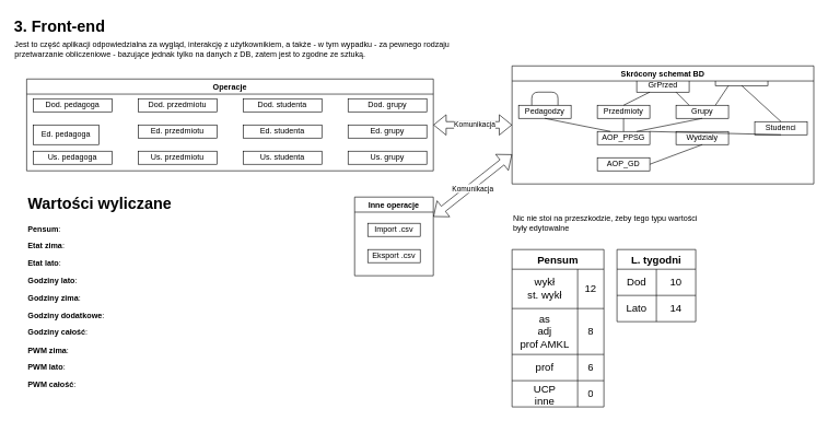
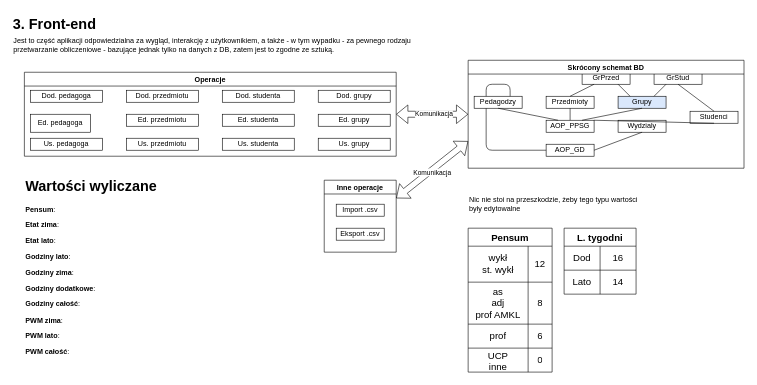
- <mxCell id="13" value="GrStud" style="rounded=0;whiteSpace=wrap;html=1;" vertex="1" parent="1"><mxGeometry x="1090" y="110" width="80" height="20" as="geometry" /></mxCell>
+ <mxCell id="13" value="GrStud" style="rounded=0;whiteSpace=wrap;html=1;" vertex="1" parent="1"><mxGeometry x="1090" y="120" width="80" height="20" as="geometry" /></mxCell>
- <mxCell id="10" value="Grupy" style="rounded=0;whiteSpace=wrap;html=1;" vertex="1" parent="1"><mxGeometry x="1030" y="160" width="80" height="20" as="geometry" /></mxCell>
+ <mxCell id="10" value="Grupy" style="rounded=0;whiteSpace=wrap;html=1;fillColor=#dae8fc;" vertex="1" parent="1"><mxGeometry x="1030" y="160" width="80" height="20" as="geometry" /></mxCell>
+ <mxCell id="35" value="" style="endArrow=none;html=1;exitX=0.25;exitY=1;exitDx=0;exitDy=0;entryX=0;entryY=0.5;entryDx=0;entryDy=0;" edge="1" parent="1" source="8" target="16"><mxGeometry width="50" height="50" relative="1" as="geometry"><mxPoint x="780" y="330" as="sourcePoint" /><mxPoint x="830" y="280" as="targetPoint" /><Array as="points"><mxPoint x="810" y="250" /></Array></mxGeometry></mxCell>
- <mxCell id="57" value="10" style="shape=partialRectangle;html=1;whiteSpace=wrap;connectable=0;strokeColor=inherit;overflow=hidden;fillColor=none;top=0;left=0;bottom=0;right=0;pointerEvents=1;fontSize=16;" vertex="1" parent="55"><mxGeometry x="60" width="60" height="40" as="geometry"><mxRectangle width="60" height="40" as="alternateBounds" /></mxGeometry></mxCell>
+ <mxCell id="57" value="16" style="shape=partialRectangle;html=1;whiteSpace=wrap;connectable=0;strokeColor=inherit;overflow=hidden;fillColor=none;top=0;left=0;bottom=0;right=0;pointerEvents=1;fontSize=16;" vertex="1" parent="55"><mxGeometry x="60" width="60" height="40" as="geometry"><mxRectangle width="60" height="40" as="alternateBounds" /></mxGeometry></mxCell>
